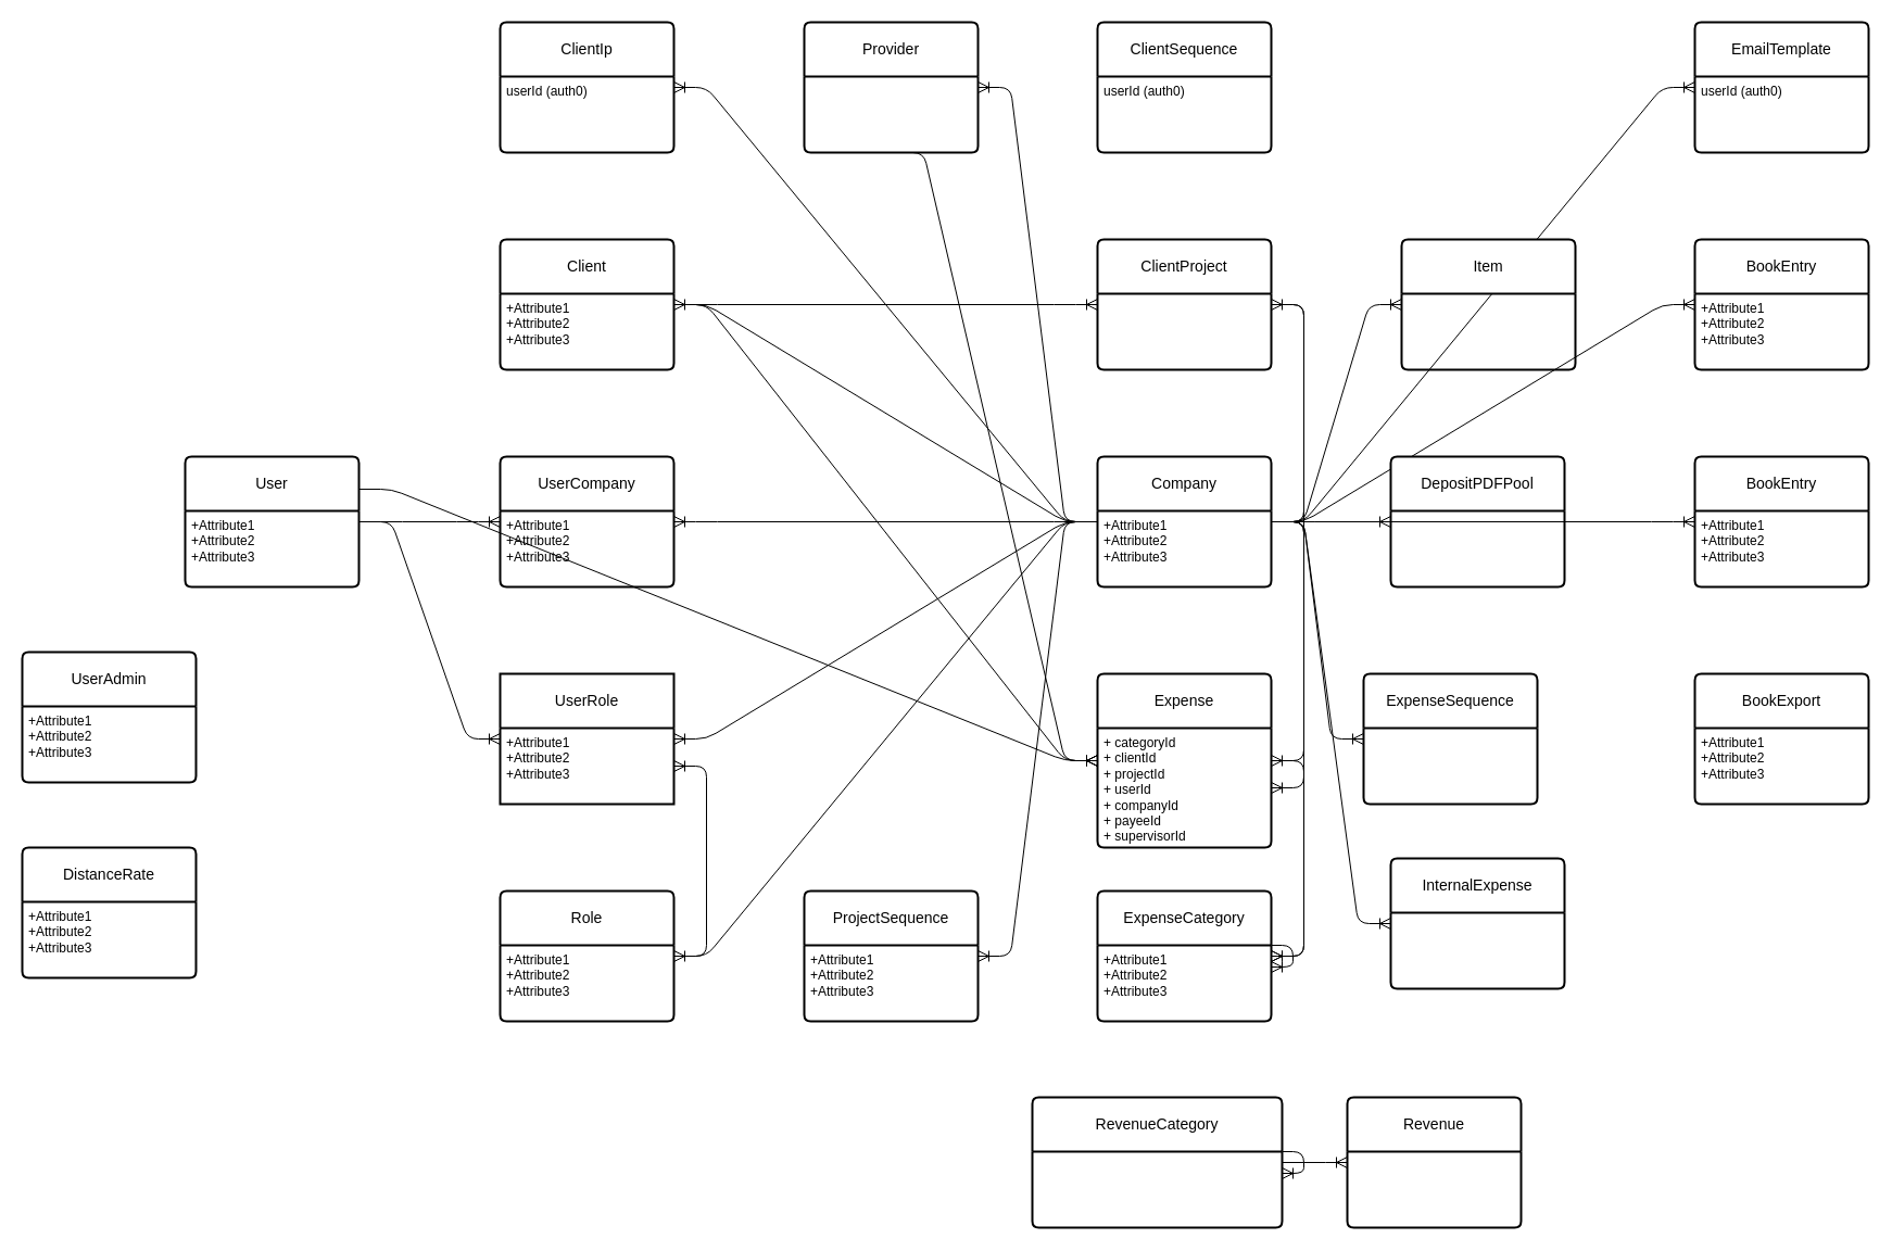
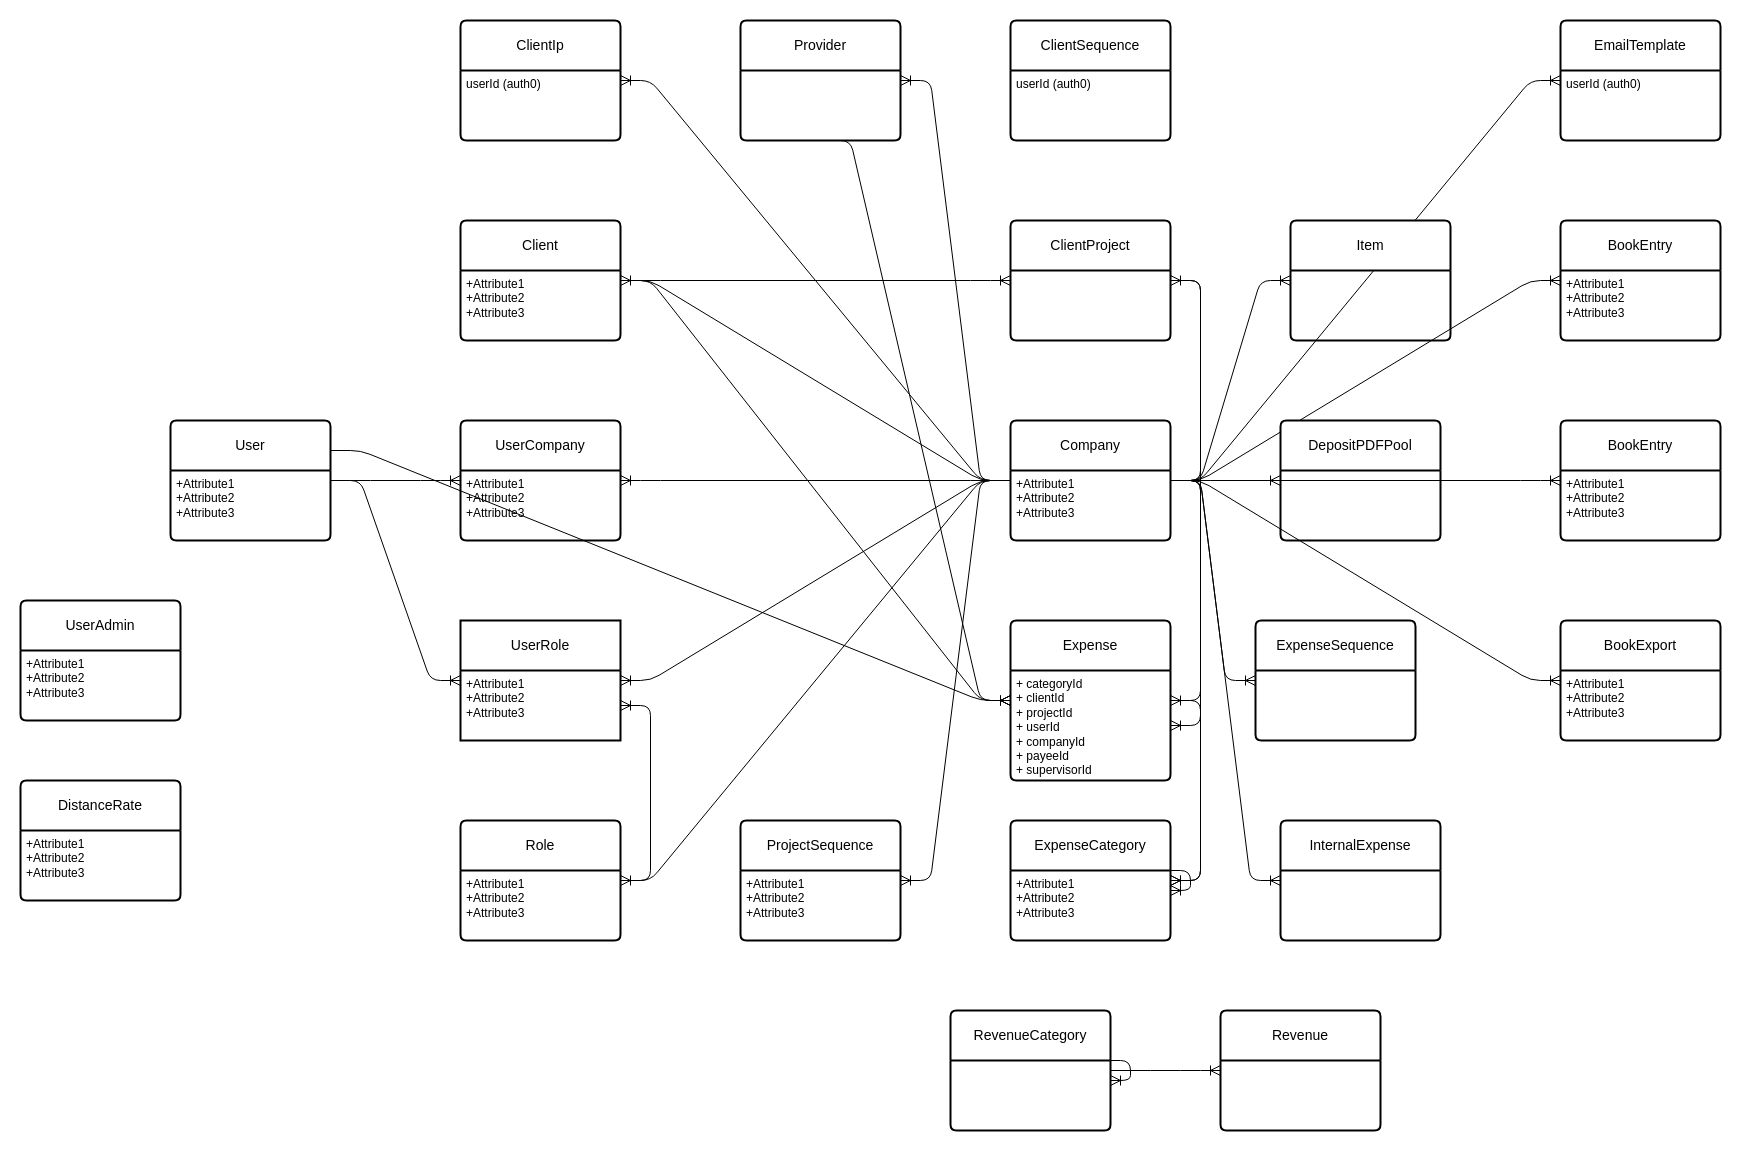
+ <mxCell id="30" value="" style="edgeStyle=entityRelationEdgeStyle;fontSize=12;html=1;endArrow=ERoneToMany;rounded=1;startSize=8;endSize=8;" parent="1" source="6" target="28" edge="1"><mxGeometry width="100" height="100" relative="1" as="geometry"><mxPoint x="1170" y="680" as="sourcePoint" /><mxPoint x="1200" y="480" as="targetPoint" /></mxGeometry></mxCell>
- <mxCell id="62" value="InternalExpense" style="swimlane;childLayout=stackLayout;horizontal=1;startSize=50;horizontalStack=0;rounded=1;fontSize=14;fontStyle=0;strokeWidth=2;resizeParent=0;resizeLast=1;shadow=0;dashed=0;align=center;arcSize=4;whiteSpace=wrap;html=1;" parent="1" vertex="1"><mxGeometry x="1280" y="790" width="160" height="120" as="geometry" /></mxCell>
+ <mxCell id="62" value="InternalExpense" style="swimlane;childLayout=stackLayout;horizontal=1;startSize=50;horizontalStack=0;rounded=1;fontSize=14;fontStyle=0;strokeWidth=2;resizeParent=0;resizeLast=1;shadow=0;dashed=0;align=center;arcSize=4;whiteSpace=wrap;html=1;" parent="1" vertex="1"><mxGeometry x="1280" y="820" width="160" height="120" as="geometry" /></mxCell>
- <mxCell id="71" value="RevenueCategory" style="swimlane;childLayout=stackLayout;horizontal=1;startSize=50;horizontalStack=0;rounded=1;fontSize=14;fontStyle=0;strokeWidth=2;resizeParent=0;resizeLast=1;shadow=0;dashed=0;align=center;arcSize=4;whiteSpace=wrap;html=1;" parent="1" vertex="1"><mxGeometry x="950" y="1010" width="230" height="120" as="geometry" /></mxCell>
+ <mxCell id="71" value="RevenueCategory" style="swimlane;childLayout=stackLayout;horizontal=1;startSize=50;horizontalStack=0;rounded=1;fontSize=14;fontStyle=0;strokeWidth=2;resizeParent=0;resizeLast=1;shadow=0;dashed=0;align=center;arcSize=4;whiteSpace=wrap;html=1;" parent="1" vertex="1"><mxGeometry x="950" y="1010" width="160" height="120" as="geometry" /></mxCell>
- <mxCell id="70" value="Revenue" style="swimlane;childLayout=stackLayout;horizontal=1;startSize=50;horizontalStack=0;rounded=1;fontSize=14;fontStyle=0;strokeWidth=2;resizeParent=0;resizeLast=1;shadow=0;dashed=0;align=center;arcSize=4;whiteSpace=wrap;html=1;glass=0;" parent="1" vertex="1"><mxGeometry x="1240" y="1010" width="160" height="120" as="geometry" /></mxCell>
+ <mxCell id="70" value="Revenue" style="swimlane;childLayout=stackLayout;horizontal=1;startSize=50;horizontalStack=0;rounded=1;fontSize=14;fontStyle=0;strokeWidth=2;resizeParent=0;resizeLast=1;shadow=0;dashed=0;align=center;arcSize=4;whiteSpace=wrap;html=1;glass=0;" parent="1" vertex="1"><mxGeometry x="1220" y="1010" width="160" height="120" as="geometry" /></mxCell>
